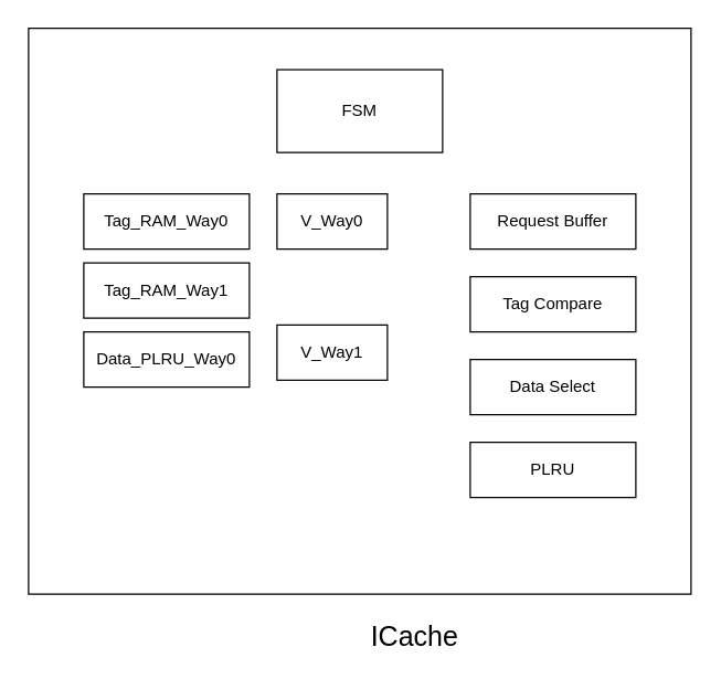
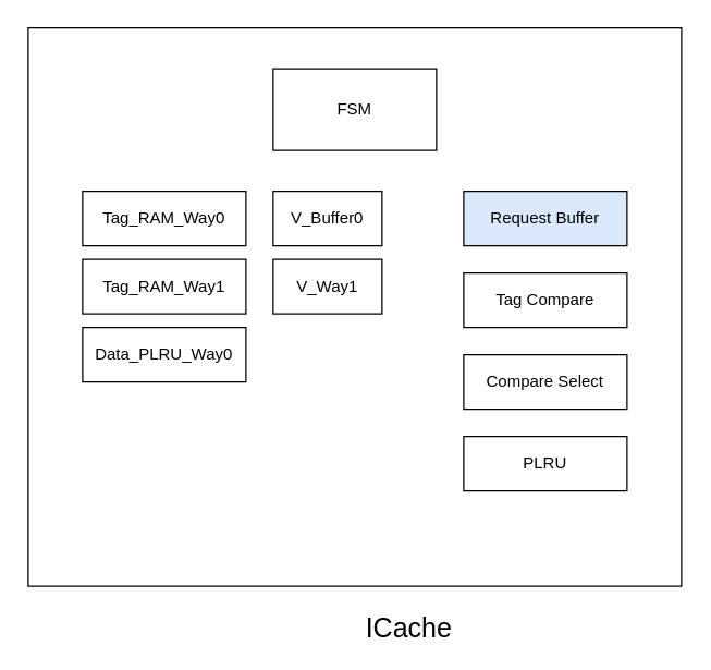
- <mxCell id="8" value="V_Way0" style="rounded=0;whiteSpace=wrap;html=1;" vertex="1" parent="1"><mxGeometry x="200" y="140" width="80" height="40" as="geometry" /></mxCell>
+ <mxCell id="8" value="V_Buffer0" style="rounded=0;whiteSpace=wrap;html=1;" vertex="1" parent="1"><mxGeometry x="200" y="140" width="80" height="40" as="geometry" /></mxCell>
- <mxCell id="10" value="Request Buffer" style="rounded=0;whiteSpace=wrap;html=1;" vertex="1" parent="1"><mxGeometry x="340" y="140" width="120" height="40" as="geometry" /></mxCell>
+ <mxCell id="10" value="Request Buffer" style="rounded=0;whiteSpace=wrap;html=1;fillColor=#dae8fc;" vertex="1" parent="1"><mxGeometry x="340" y="140" width="120" height="40" as="geometry" /></mxCell>
- <mxCell id="9" value="V_Way1" style="rounded=0;whiteSpace=wrap;html=1;" vertex="1" parent="1"><mxGeometry x="200" y="235" width="80" height="40" as="geometry" /></mxCell>
+ <mxCell id="9" value="V_Way1" style="rounded=0;whiteSpace=wrap;html=1;" vertex="1" parent="1"><mxGeometry x="200" y="190" width="80" height="40" as="geometry" /></mxCell>
- <mxCell id="12" value="Data Select" style="rounded=0;whiteSpace=wrap;html=1;" vertex="1" parent="1"><mxGeometry x="340" y="260" width="120" height="40" as="geometry" /></mxCell>
+ <mxCell id="12" value="Compare Select" style="rounded=0;whiteSpace=wrap;html=1;" vertex="1" parent="1"><mxGeometry x="340" y="260" width="120" height="40" as="geometry" /></mxCell>
